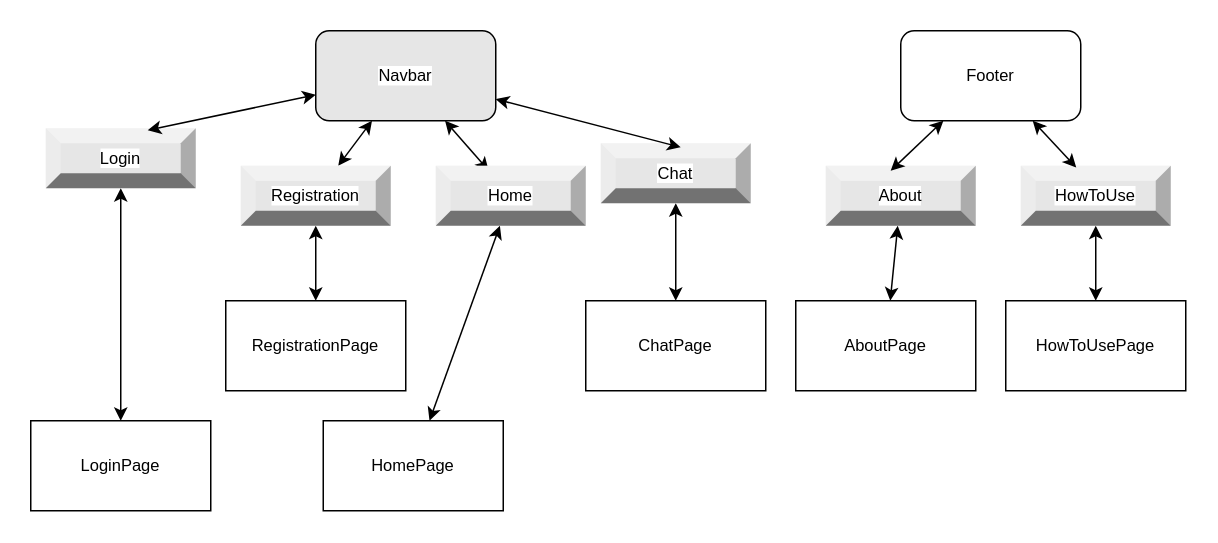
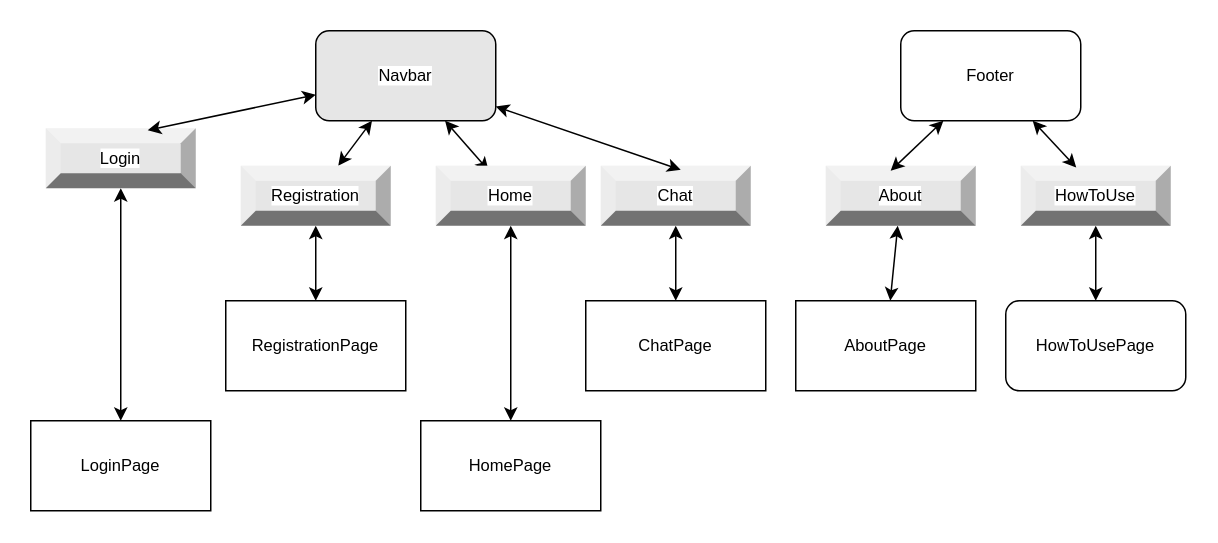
- <mxCell id="18" value="Chat" style="labelPosition=center;verticalLabelPosition=middle;align=center;html=1;shape=mxgraph.basic.shaded_button;dx=10;fillColor=#E6E6E6;strokeColor=none;whiteSpace=wrap;fontFamily=Helvetica;fontSize=11;fontColor=default;labelBackgroundColor=default;" vertex="1" parent="1"><mxGeometry x="400" y="95" width="100" height="40" as="geometry" /></mxCell>
+ <mxCell id="18" value="Chat" style="labelPosition=center;verticalLabelPosition=middle;align=center;html=1;shape=mxgraph.basic.shaded_button;dx=10;fillColor=#E6E6E6;strokeColor=none;whiteSpace=wrap;fontFamily=Helvetica;fontSize=11;fontColor=default;labelBackgroundColor=default;" vertex="1" parent="1"><mxGeometry x="400" y="110" width="100" height="40" as="geometry" /></mxCell>
- <mxCell id="27" value="HowToUsePage" style="rounded=0;whiteSpace=wrap;html=1;fontFamily=Helvetica;fontSize=11;fontColor=default;labelBackgroundColor=default;" vertex="1" parent="1"><mxGeometry x="670" y="200" width="120" height="60" as="geometry" /></mxCell>
+ <mxCell id="27" value="HowToUsePage" style="whiteSpace=wrap;html=1;fontFamily=Helvetica;fontSize=11;fontColor=default;labelBackgroundColor=default;rounded=1;" vertex="1" parent="1"><mxGeometry x="670" y="200" width="120" height="60" as="geometry" /></mxCell>
- <mxCell id="24" value="HomePage" style="rounded=0;whiteSpace=wrap;html=1;fontFamily=Helvetica;fontSize=11;fontColor=default;labelBackgroundColor=default;" vertex="1" parent="1"><mxGeometry x="215" y="280" width="120" height="60" as="geometry" /></mxCell>
+ <mxCell id="24" value="HomePage" style="rounded=0;whiteSpace=wrap;html=1;fontFamily=Helvetica;fontSize=11;fontColor=default;labelBackgroundColor=default;" vertex="1" parent="1"><mxGeometry x="280" y="280" width="120" height="60" as="geometry" /></mxCell>
